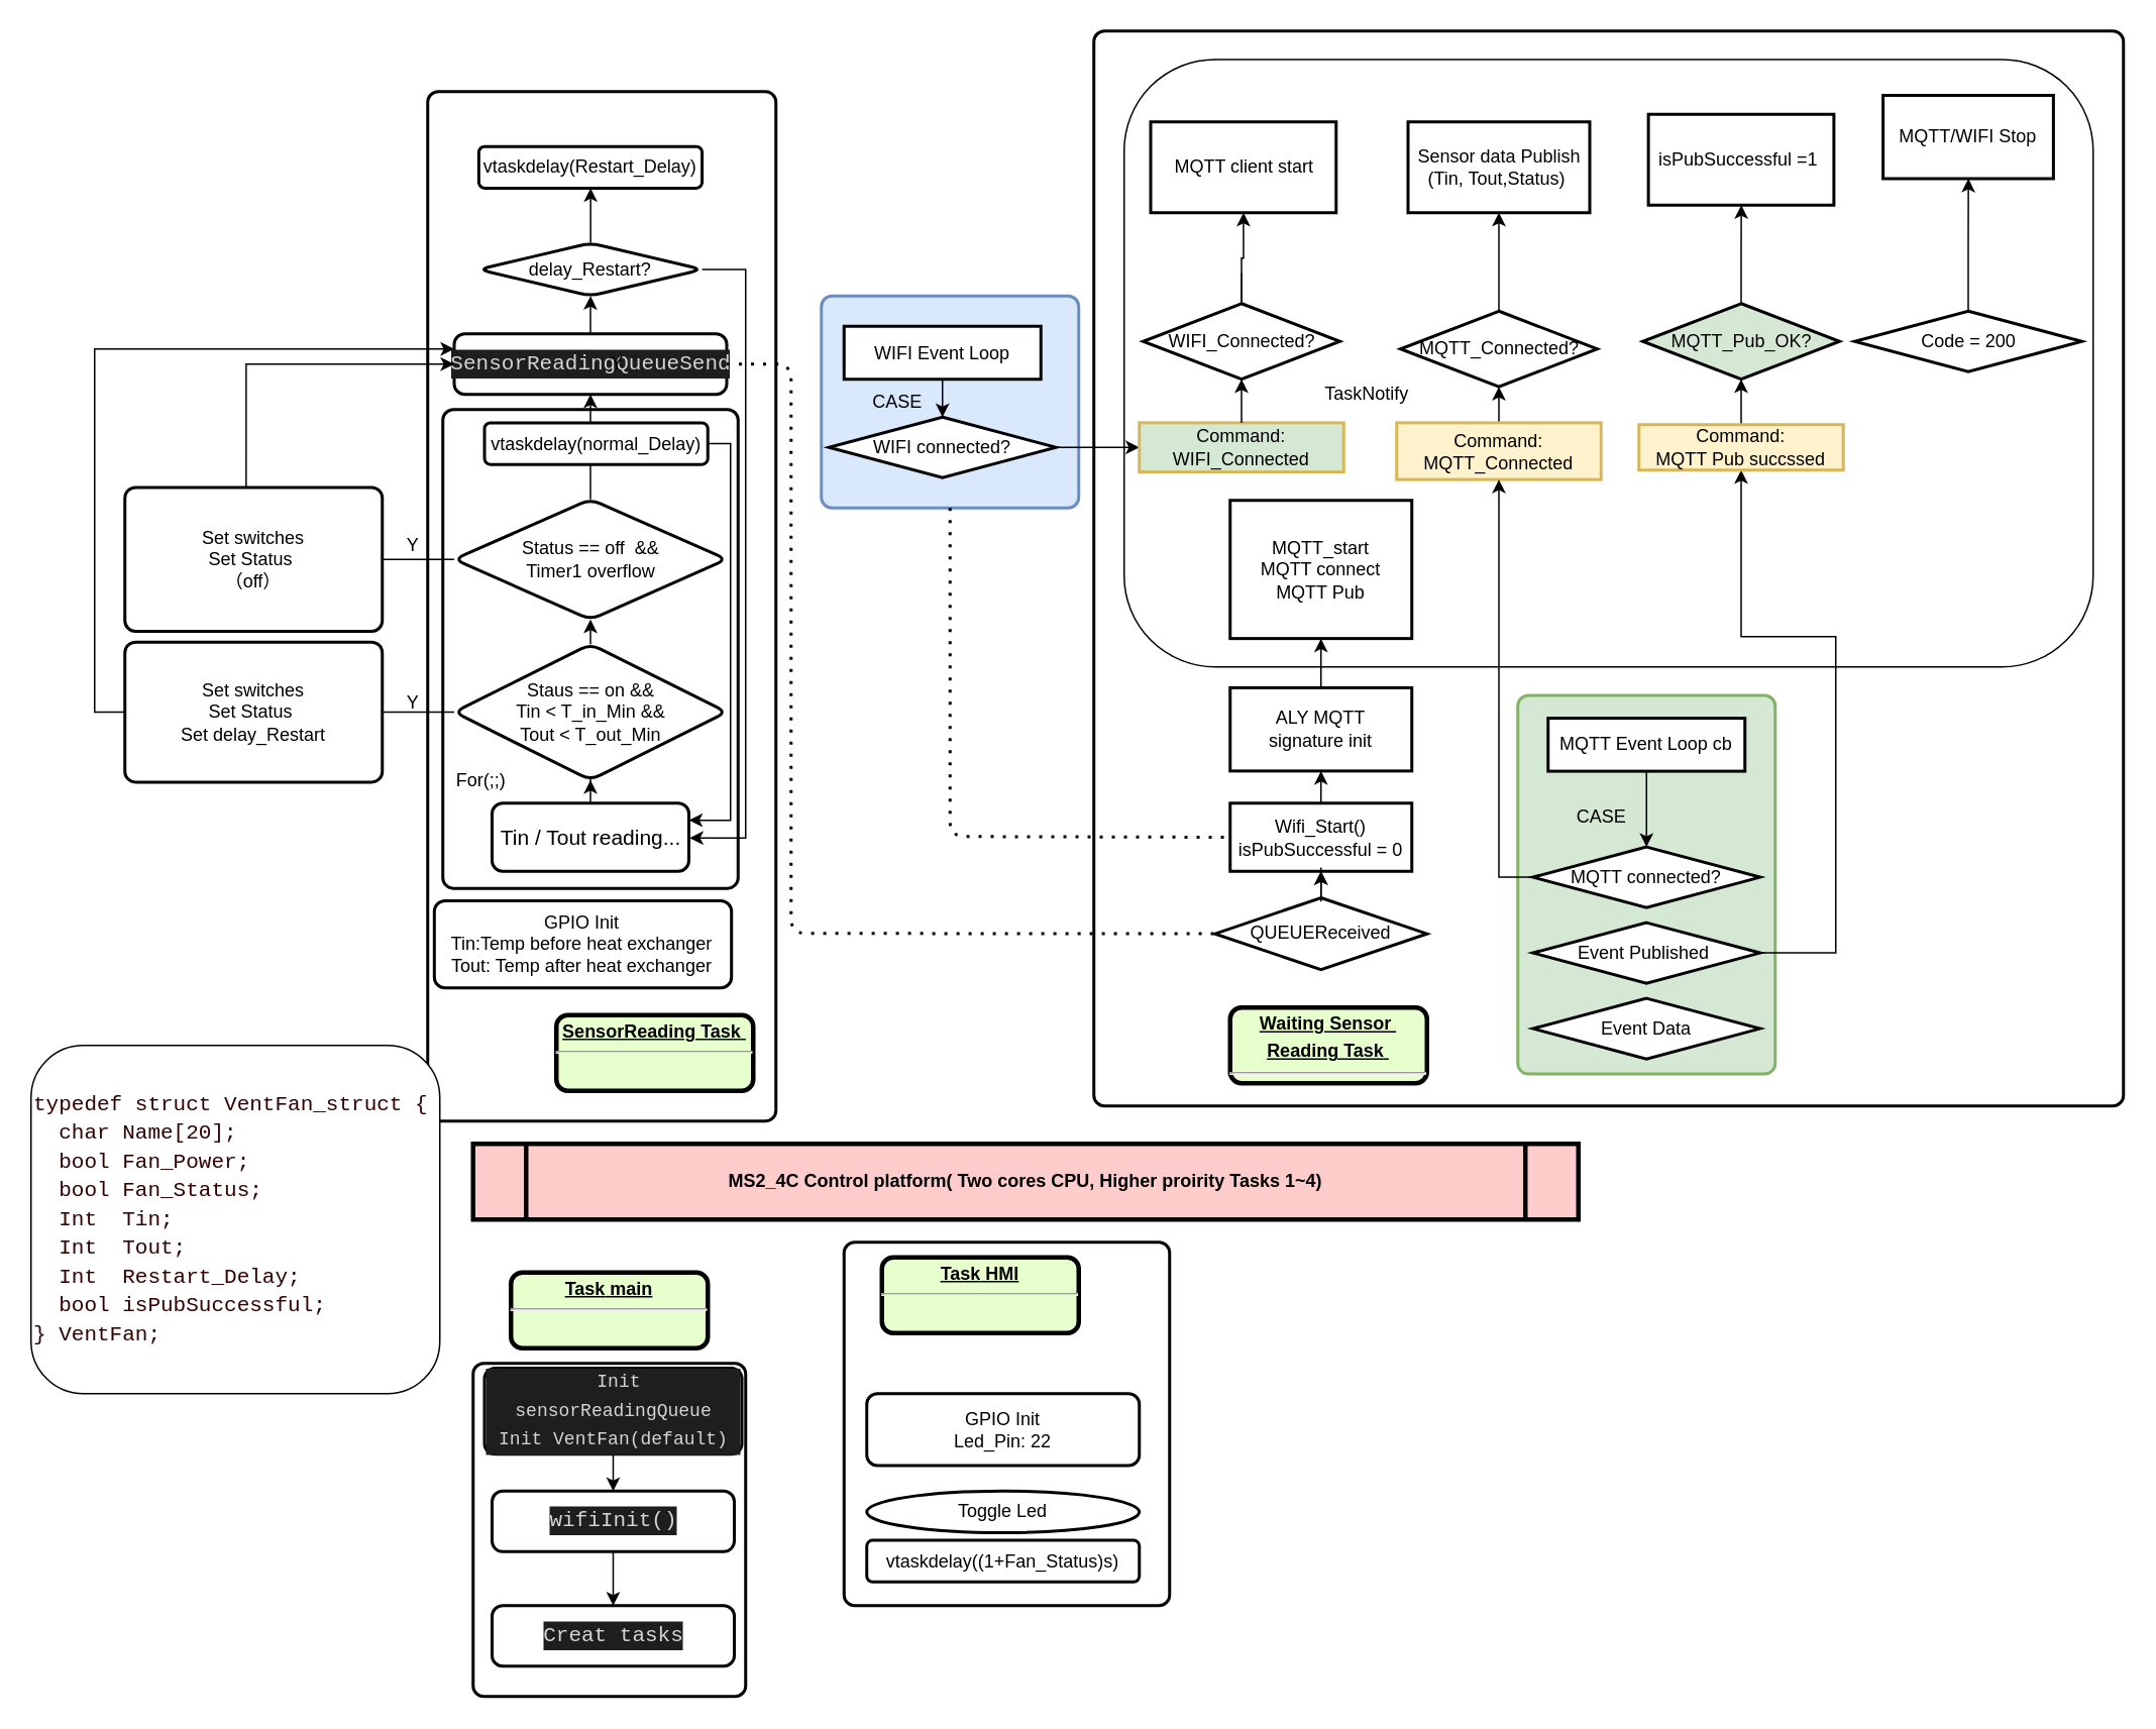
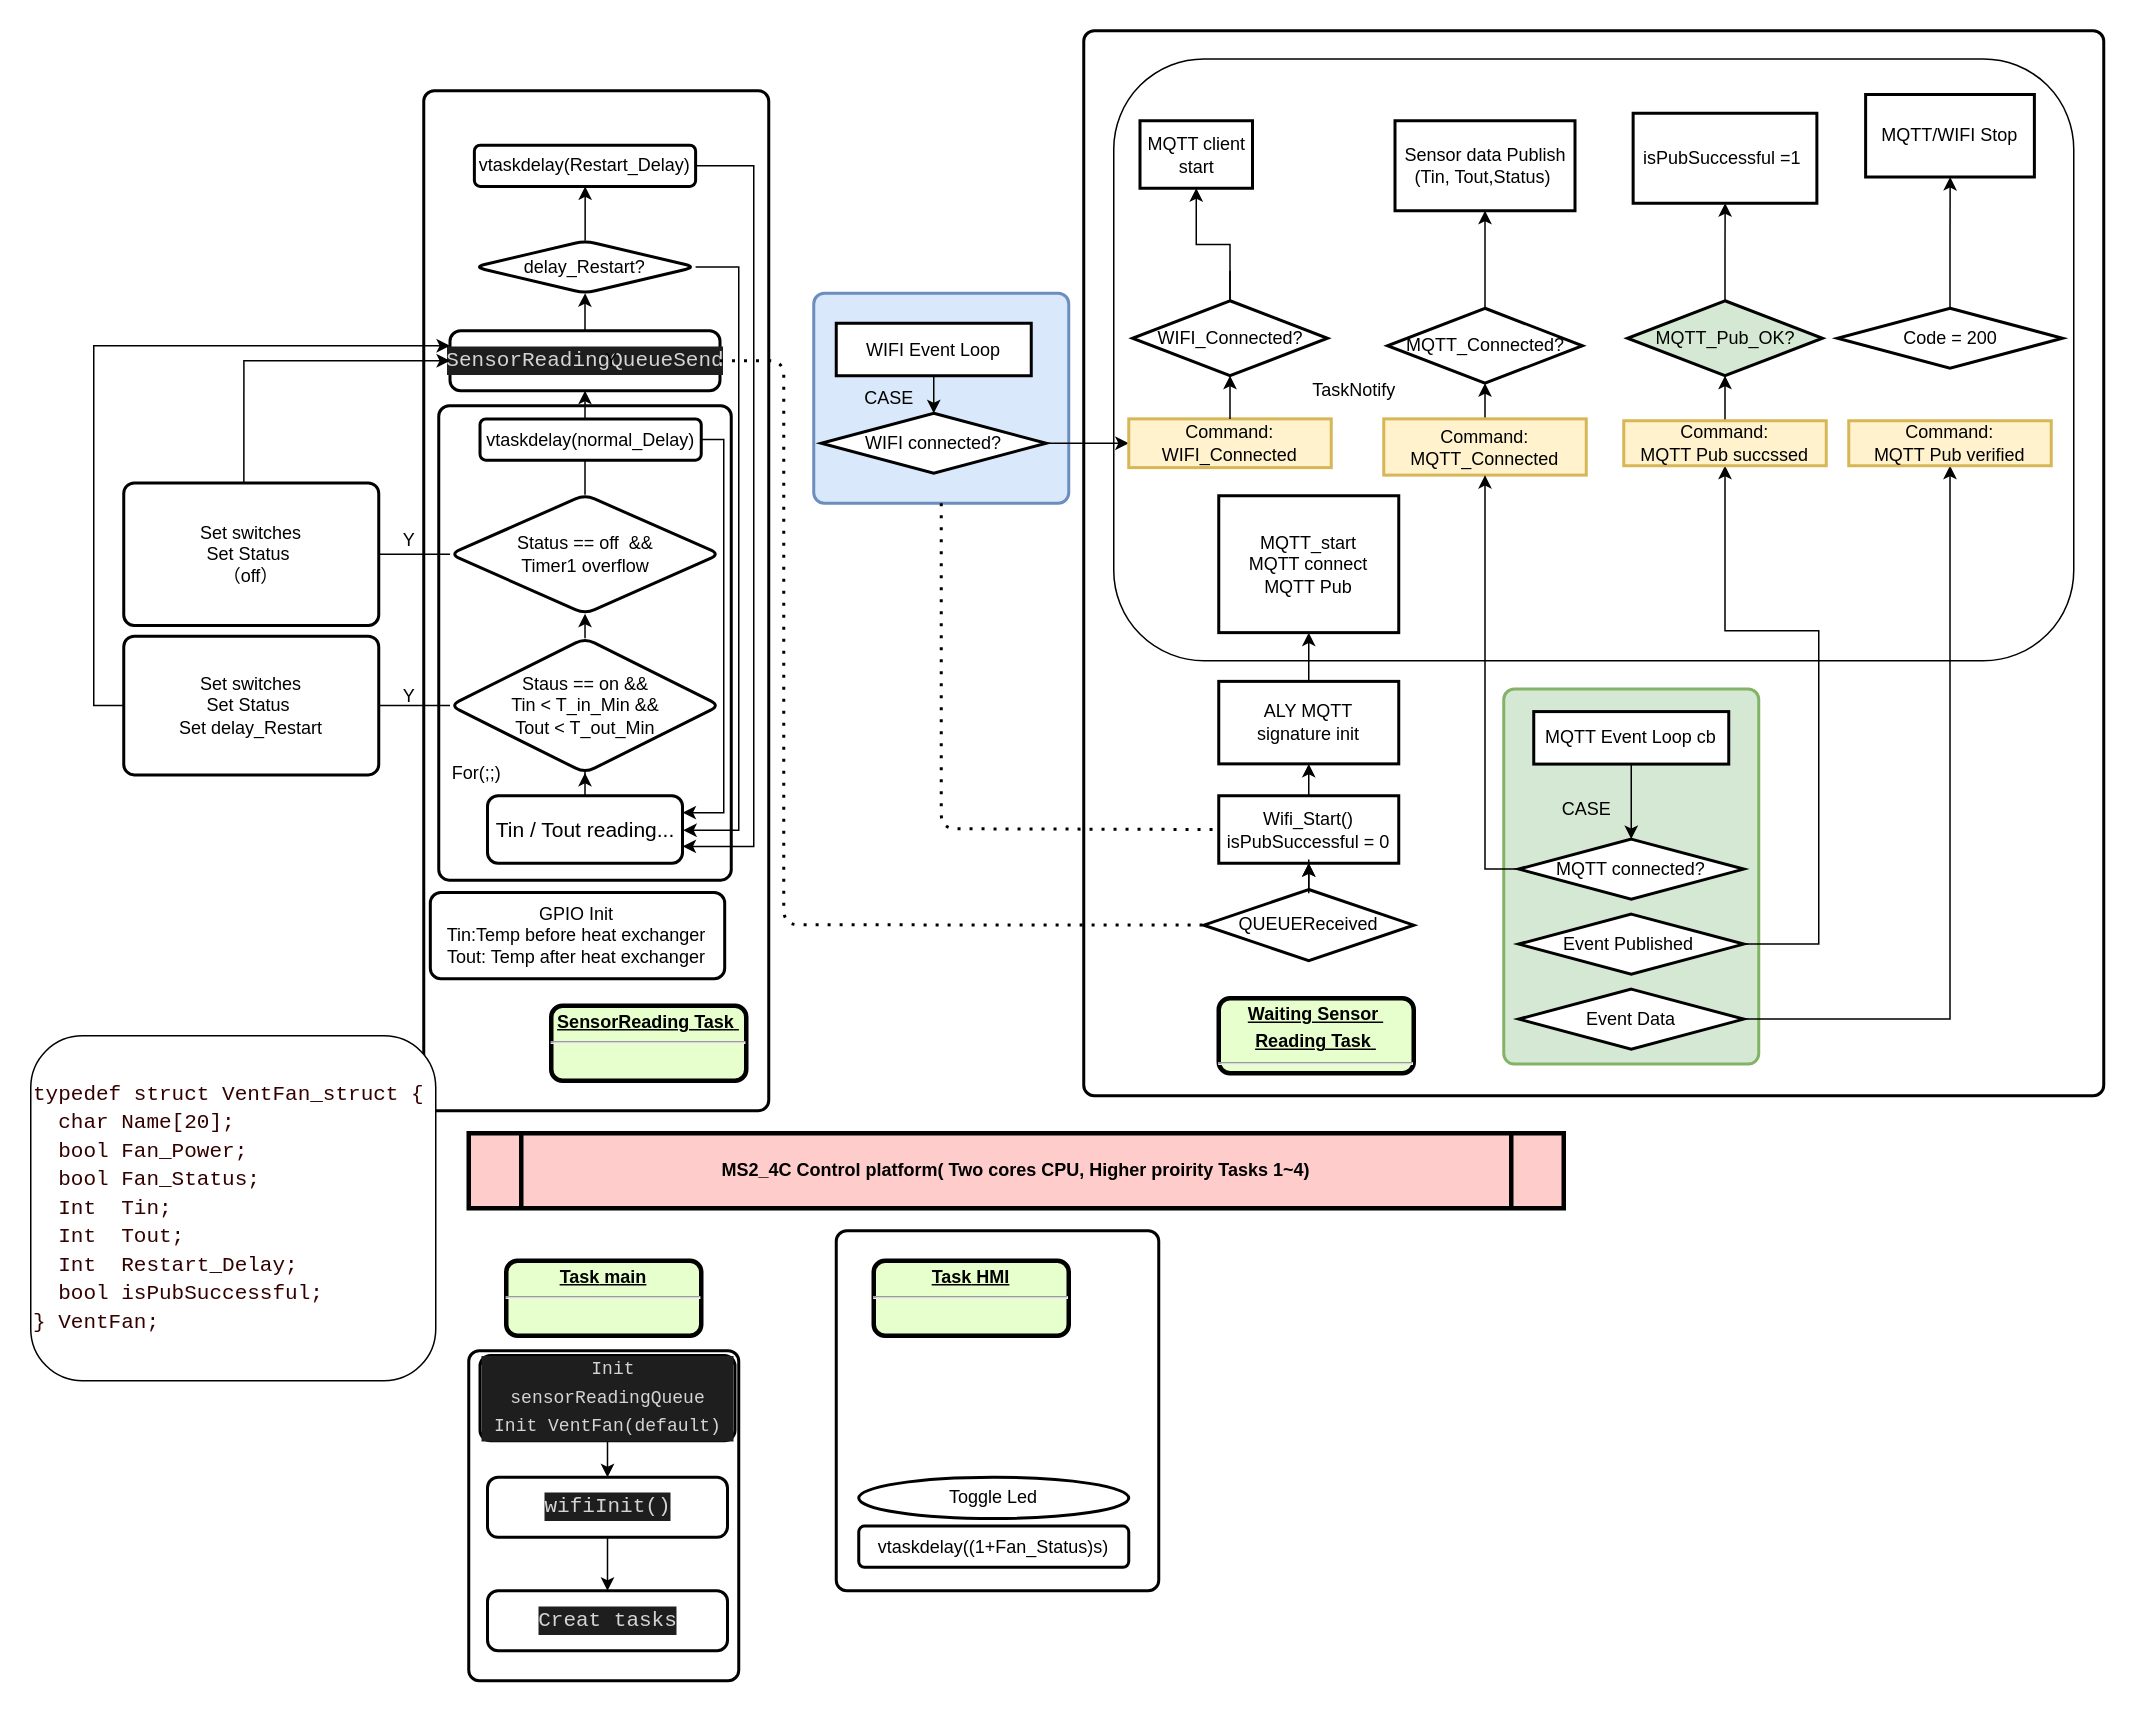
- <mxCell id="32" value="MQTT client start" style="whiteSpace=wrap;html=1;strokeWidth=2;" parent="1" vertex="1"><mxGeometry x="759.5" y="80" width="122.5" height="60" as="geometry" /></mxCell>
+ <mxCell id="32" value="MQTT client start" style="whiteSpace=wrap;html=1;strokeWidth=2;" parent="1" vertex="1"><mxGeometry x="759.5" y="80" width="75" height="45" as="geometry" /></mxCell>
- <mxCell id="30" value="Command:&lt;br&gt;WIFI_Connected" style="whiteSpace=wrap;html=1;strokeWidth=2;fillColor=#d5e8d4;strokeColor=#d6b656;" parent="1" vertex="1"><mxGeometry x="752" y="278.75" width="135" height="32.5" as="geometry" /></mxCell>
+ <mxCell id="30" value="Command:&lt;br&gt;WIFI_Connected" style="whiteSpace=wrap;html=1;strokeWidth=2;fillColor=#fff2cc;strokeColor=#d6b656;" parent="1" vertex="1"><mxGeometry x="752" y="278.75" width="135" height="32.5" as="geometry" /></mxCell>
+ <mxCell id="95" value="Command:&lt;br&gt;MQTT Pub verified" style="whiteSpace=wrap;html=1;strokeWidth=2;fillColor=#fff2cc;strokeColor=#d6b656;" vertex="1" parent="1"><mxGeometry x="1232" y="280" width="135" height="30" as="geometry" /></mxCell>
+ <mxCell id="86" value="" style="edgeStyle=orthogonalEdgeStyle;rounded=0;orthogonalLoop=1;jettySize=auto;html=1;exitX=1;exitY=0.5;exitDx=0;exitDy=0;entryX=1;entryY=0.75;entryDx=0;entryDy=0;" edge="1" parent="1" source="87" target="17"><mxGeometry relative="1" as="geometry"><mxPoint x="455" y="560" as="targetPoint" /><Array as="points"><mxPoint x="502" y="110" /><mxPoint x="502" y="564" /><mxPoint x="455" y="564" /></Array></mxGeometry></mxCell>
+ <mxCell id="43" value="" style="edgeStyle=orthogonalEdgeStyle;rounded=0;orthogonalLoop=1;jettySize=auto;html=1;exitX=1;exitY=0.5;exitDx=0;exitDy=0;entryX=0.5;entryY=1;entryDx=0;entryDy=0;" parent="1" source="44" target="95" edge="1"><mxGeometry relative="1" as="geometry"><Array as="points"><mxPoint x="1300" y="679" /></Array></mxGeometry></mxCell>
- <mxCell id="77" value="&lt;p style=&quot;margin: 0px ; margin-top: 4px ; text-align: center ; text-decoration: underline&quot;&gt;&lt;strong&gt;&lt;strong&gt;Task&lt;/strong&gt;&amp;nbsp;HMI&lt;br&gt;&lt;/strong&gt;&lt;/p&gt;&lt;hr&gt;&lt;p style=&quot;margin: 0px ; margin-left: 8px&quot;&gt;&lt;br&gt;&lt;/p&gt;" style="verticalAlign=middle;align=center;overflow=fill;fontSize=12;fontFamily=Helvetica;html=1;rounded=1;fontStyle=1;strokeWidth=3;fillColor=#E6FFCC" parent="1" vertex="1"><mxGeometry x="582" y="830" width="130" height="50" as="geometry" /></mxCell>
+ <mxCell id="77" value="&lt;p style=&quot;margin: 0px ; margin-top: 4px ; text-align: center ; text-decoration: underline&quot;&gt;&lt;strong&gt;&lt;strong&gt;Task&lt;/strong&gt;&amp;nbsp;HMI&lt;br&gt;&lt;/strong&gt;&lt;/p&gt;&lt;hr&gt;&lt;p style=&quot;margin: 0px ; margin-left: 8px&quot;&gt;&lt;br&gt;&lt;/p&gt;" style="verticalAlign=middle;align=center;overflow=fill;fontSize=12;fontFamily=Helvetica;html=1;rounded=1;fontStyle=1;strokeWidth=3;fillColor=#E6FFCC" parent="1" vertex="1"><mxGeometry x="582" y="840" width="130" height="50" as="geometry" /></mxCell>
- <mxCell id="78" value="GPIO Init&lt;br&gt;Led_Pin: 22&lt;br&gt;" style="rounded=1;whiteSpace=wrap;html=1;absoluteArcSize=1;arcSize=14;strokeWidth=2;" parent="1" vertex="1"><mxGeometry x="572" y="920" width="180" height="47.5" as="geometry" /></mxCell>
